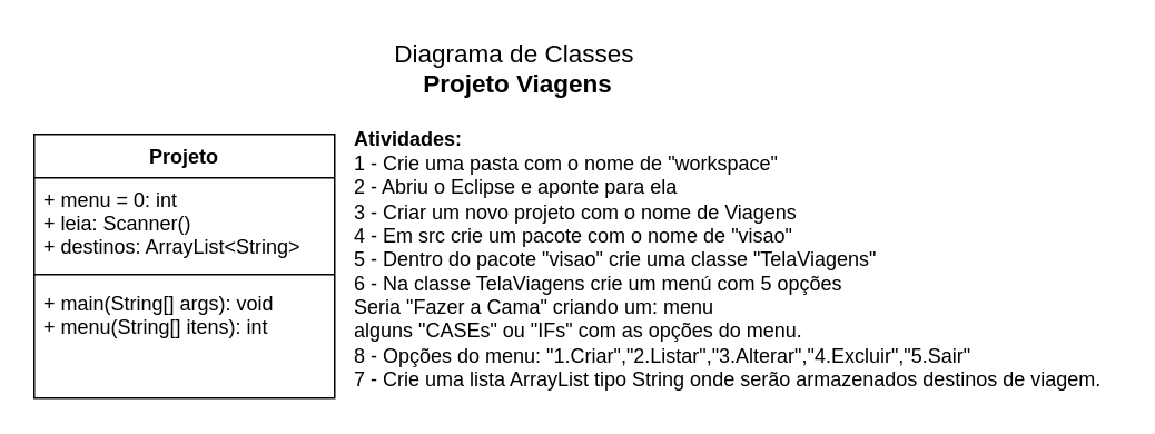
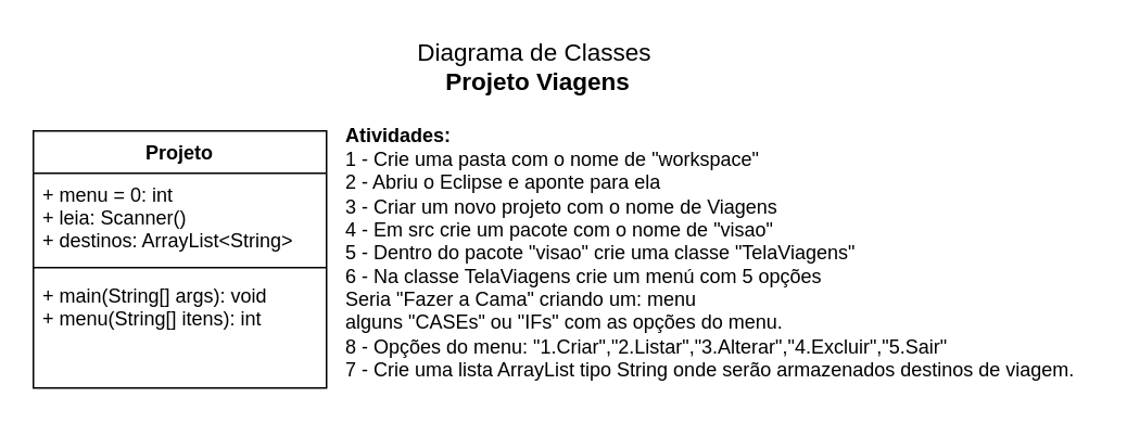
- <mxCell id="2" value="Diagrama de Classes&amp;nbsp;&lt;br style=&quot;font-size: 15px;&quot;&gt;&lt;b style=&quot;font-size: 15px;&quot;&gt;Projeto Viagens&lt;/b&gt;" style="text;html=1;strokeColor=none;fillColor=none;align=center;verticalAlign=middle;whiteSpace=wrap;rounded=0;fontSize=15;" parent="1" vertex="1"><mxGeometry x="190" y="20" width="240" height="40" as="geometry" /></mxCell>
+ <mxCell id="2" value="Diagrama de Classes&amp;nbsp;&lt;br style=&quot;font-size: 15px;&quot;&gt;&lt;b style=&quot;font-size: 15px;&quot;&gt;Projeto Viagens&lt;/b&gt;" style="text;html=1;strokeColor=none;fillColor=none;align=center;verticalAlign=middle;whiteSpace=wrap;rounded=0;fontSize=15;" parent="1" vertex="1"><mxGeometry x="210" y="20" width="240" height="40" as="geometry" /></mxCell>
